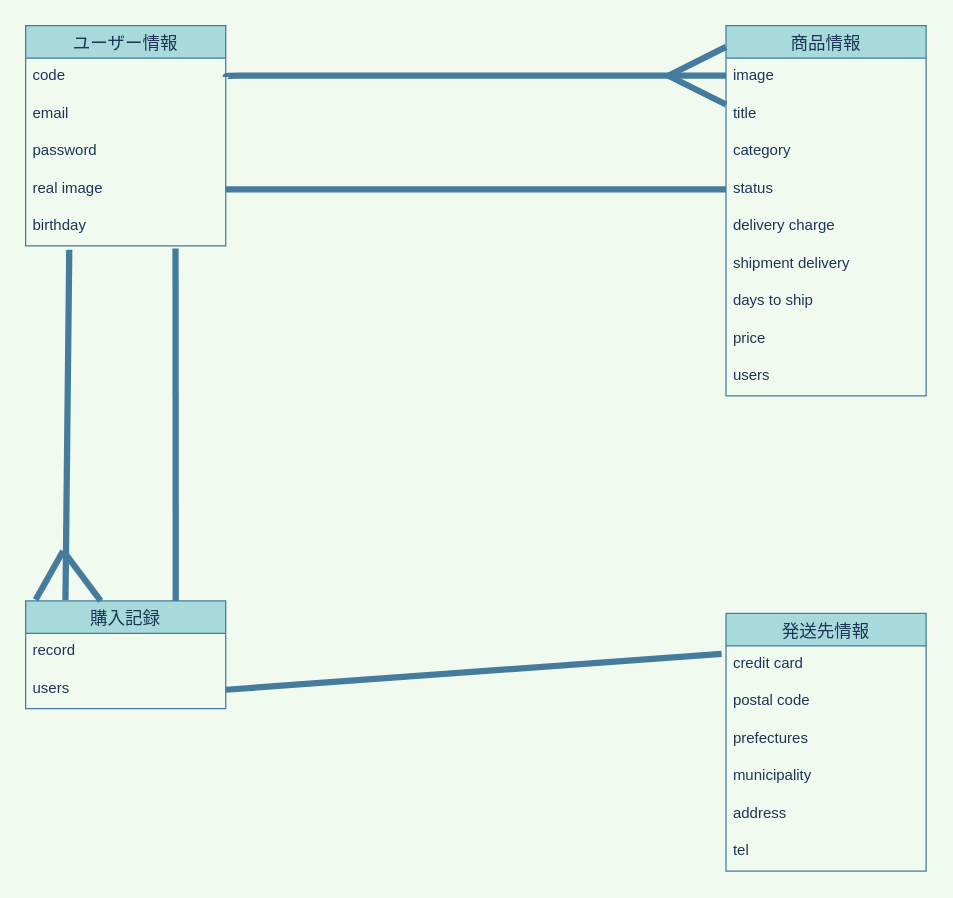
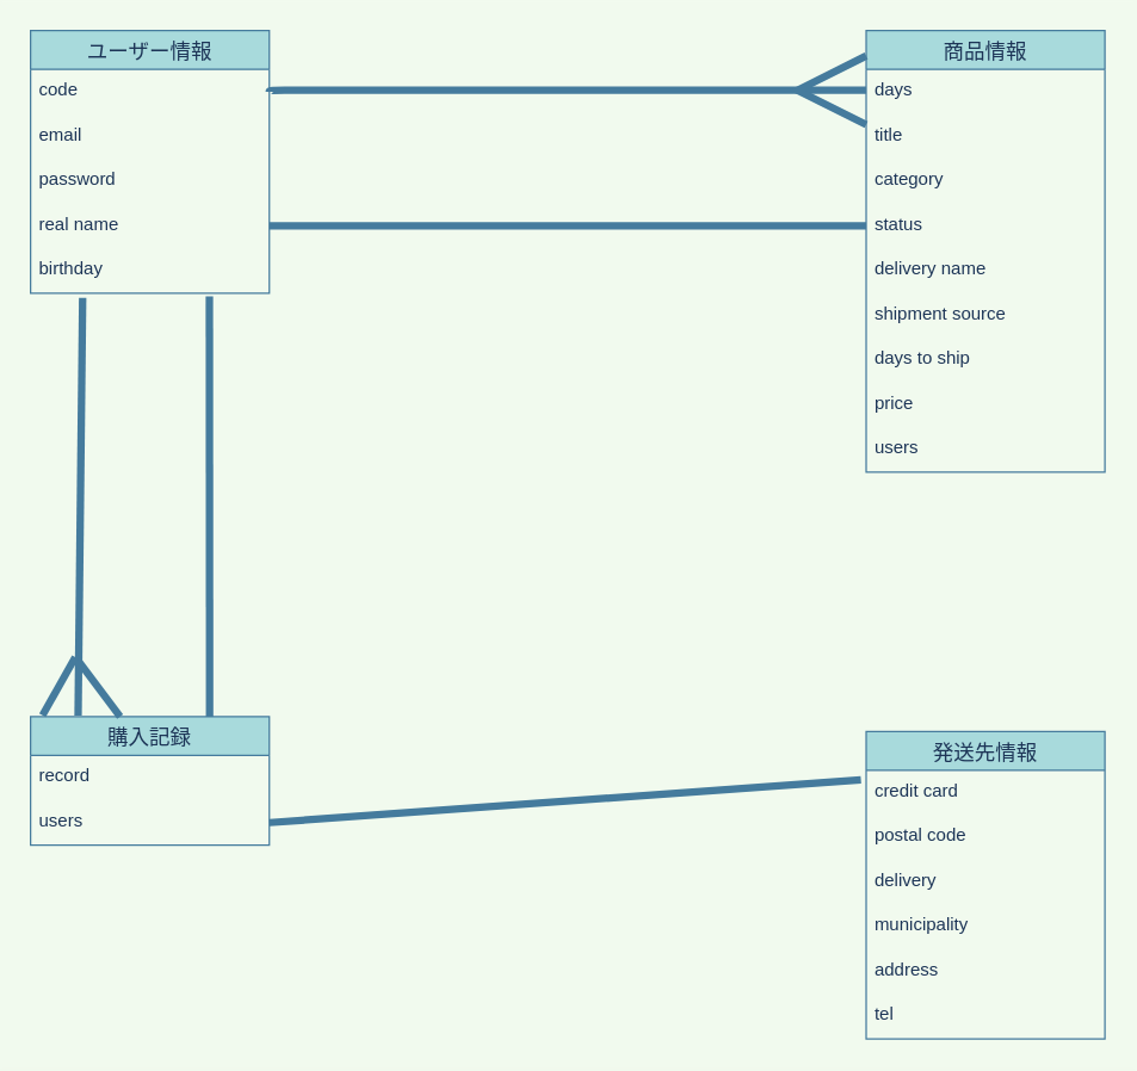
- <mxCell id="9" value="image" style="text;strokeColor=none;fillColor=none;spacingLeft=4;spacingRight=4;overflow=hidden;rotatable=0;points=[[0,0.5],[1,0.5]];portConstraint=eastwest;fontSize=12;fontColor=#1D3557;" parent="8" vertex="1"><mxGeometry y="26" width="160" height="30" as="geometry" /></mxCell>
+ <mxCell id="9" value="days" style="text;strokeColor=none;fillColor=none;spacingLeft=4;spacingRight=4;overflow=hidden;rotatable=0;points=[[0,0.5],[1,0.5]];portConstraint=eastwest;fontSize=12;fontColor=#1D3557;" parent="8" vertex="1"><mxGeometry y="26" width="160" height="30" as="geometry" /></mxCell>
- <mxCell id="6" value="real image" style="text;strokeColor=none;fillColor=none;spacingLeft=4;spacingRight=4;overflow=hidden;rotatable=0;points=[[0,0.5],[1,0.5]];portConstraint=eastwest;fontSize=12;fontColor=#1D3557;" parent="2" vertex="1"><mxGeometry y="116" width="160" height="30" as="geometry" /></mxCell>
+ <mxCell id="6" value="real name" style="text;strokeColor=none;fillColor=none;spacingLeft=4;spacingRight=4;overflow=hidden;rotatable=0;points=[[0,0.5],[1,0.5]];portConstraint=eastwest;fontSize=12;fontColor=#1D3557;" parent="2" vertex="1"><mxGeometry y="116" width="160" height="30" as="geometry" /></mxCell>
- <mxCell id="13" value="delivery charge" style="text;strokeColor=none;fillColor=none;spacingLeft=4;spacingRight=4;overflow=hidden;rotatable=0;points=[[0,0.5],[1,0.5]];portConstraint=eastwest;fontSize=12;fontColor=#1D3557;" parent="8" vertex="1"><mxGeometry y="146" width="160" height="30" as="geometry" /></mxCell>
+ <mxCell id="13" value="delivery name" style="text;strokeColor=none;fillColor=none;spacingLeft=4;spacingRight=4;overflow=hidden;rotatable=0;points=[[0,0.5],[1,0.5]];portConstraint=eastwest;fontSize=12;fontColor=#1D3557;" parent="8" vertex="1"><mxGeometry y="146" width="160" height="30" as="geometry" /></mxCell>
- <mxCell id="14" value="shipment delivery" style="text;strokeColor=none;fillColor=none;spacingLeft=4;spacingRight=4;overflow=hidden;rotatable=0;points=[[0,0.5],[1,0.5]];portConstraint=eastwest;fontSize=12;fontColor=#1D3557;" parent="8" vertex="1"><mxGeometry y="176" width="160" height="30" as="geometry" /></mxCell>
+ <mxCell id="14" value="shipment source" style="text;strokeColor=none;fillColor=none;spacingLeft=4;spacingRight=4;overflow=hidden;rotatable=0;points=[[0,0.5],[1,0.5]];portConstraint=eastwest;fontSize=12;fontColor=#1D3557;" parent="8" vertex="1"><mxGeometry y="176" width="160" height="30" as="geometry" /></mxCell>
- <mxCell id="24" value="prefectures" style="text;strokeColor=none;fillColor=none;spacingLeft=4;spacingRight=4;overflow=hidden;rotatable=0;points=[[0,0.5],[1,0.5]];portConstraint=eastwest;fontSize=12;fontColor=#1D3557;" parent="21" vertex="1"><mxGeometry y="86" width="160" height="30" as="geometry" /></mxCell>
+ <mxCell id="24" value="delivery" style="text;strokeColor=none;fillColor=none;spacingLeft=4;spacingRight=4;overflow=hidden;rotatable=0;points=[[0,0.5],[1,0.5]];portConstraint=eastwest;fontSize=12;fontColor=#1D3557;" parent="21" vertex="1"><mxGeometry y="86" width="160" height="30" as="geometry" /></mxCell>
